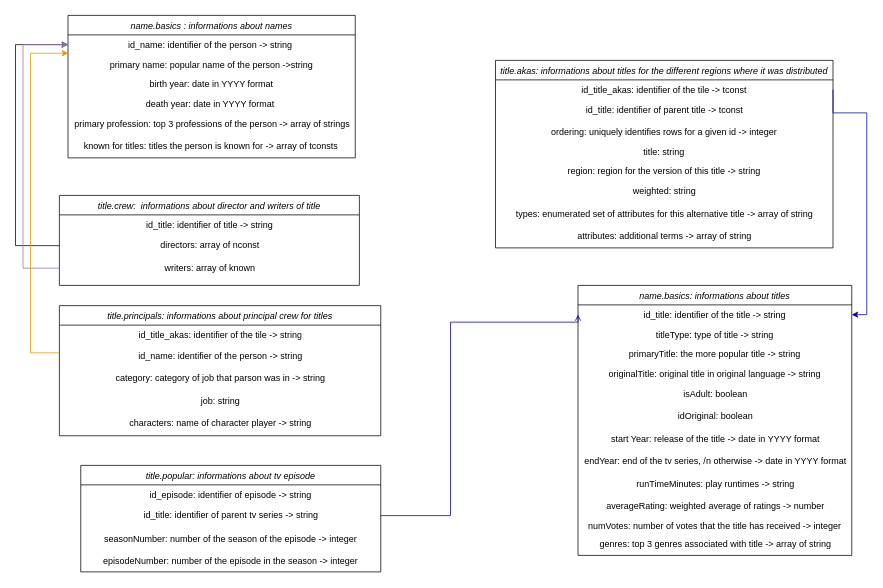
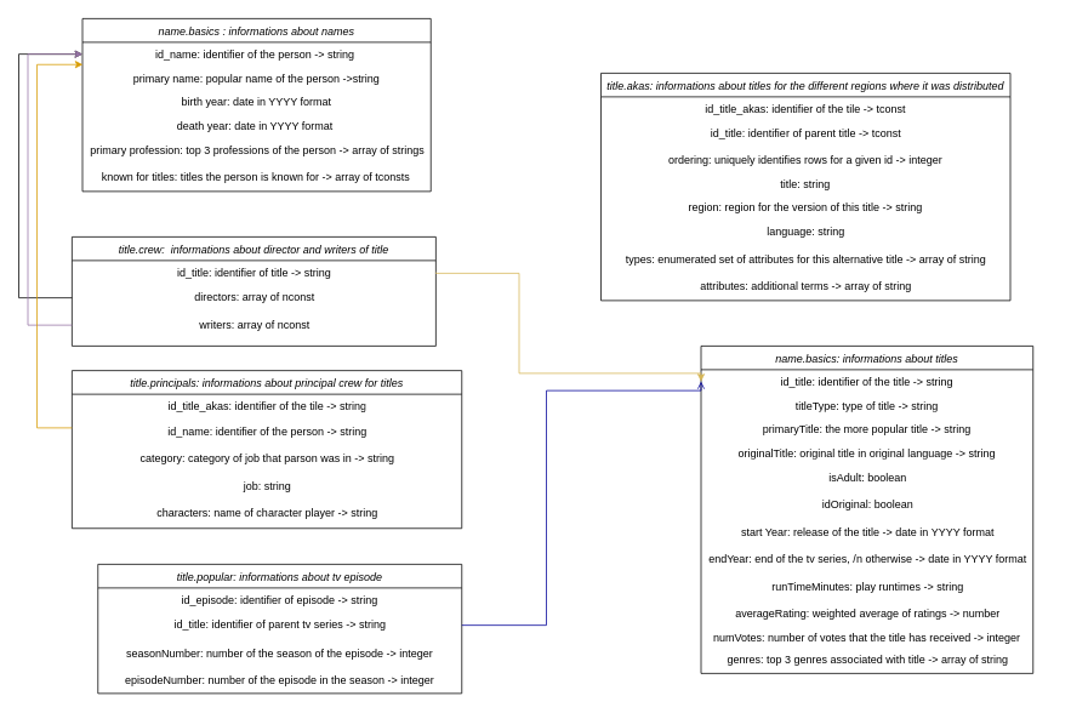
- <mxCell id="15" value="weighted: string" style="text;html=1;align=center;verticalAlign=middle;resizable=0;points=[];autosize=1;strokeColor=none;fillColor=none;" vertex="1" parent="9"><mxGeometry y="160" width="450" height="30" as="geometry" /></mxCell>
+ <mxCell id="15" value="language: string" style="text;html=1;align=center;verticalAlign=middle;resizable=0;points=[];autosize=1;strokeColor=none;fillColor=none;" vertex="1" parent="9"><mxGeometry y="160" width="450" height="30" as="geometry" /></mxCell>
- <mxCell id="51" style="edgeStyle=orthogonalEdgeStyle;rounded=0;orthogonalLoop=1;jettySize=auto;html=1;exitX=1;exitY=0.5;exitDx=0;exitDy=0;entryX=1;entryY=0.5;entryDx=0;entryDy=0;labelBackgroundColor=#3399FF;labelBorderColor=#0000FF;strokeColor=#000099;fontColor=#000000;" edge="1" parent="1" source="10" target="19"><mxGeometry relative="1" as="geometry"><Array as="points"><mxPoint x="1110" y="150" /><mxPoint x="1155" y="150" /><mxPoint x="1155" y="419" /></Array></mxGeometry></mxCell>
+ <mxCell id="46" style="edgeStyle=orthogonalEdgeStyle;rounded=0;orthogonalLoop=1;jettySize=auto;html=1;exitX=1;exitY=0.5;exitDx=0;exitDy=0;entryX=0;entryY=0.5;entryDx=0;entryDy=0;fillColor=#fff2cc;strokeColor=#d6b656;" edge="1" parent="1" source="32" target="19"><mxGeometry relative="1" as="geometry"><Array as="points"><mxPoint x="479" y="300" /><mxPoint x="570" y="300" /><mxPoint x="570" y="410" /><mxPoint x="770" y="410" /></Array></mxGeometry></mxCell>
- <mxCell id="34" value="writers: array of known" style="text;html=1;align=center;verticalAlign=middle;resizable=0;points=[];autosize=1;strokeColor=none;fillColor=none;" vertex="1" parent="31"><mxGeometry y="82" width="400" height="30" as="geometry" /></mxCell>
+ <mxCell id="34" value="writers: array of nconst" style="text;html=1;align=center;verticalAlign=middle;resizable=0;points=[];autosize=1;strokeColor=none;fillColor=none;" vertex="1" parent="31"><mxGeometry y="82" width="400" height="30" as="geometry" /></mxCell>
